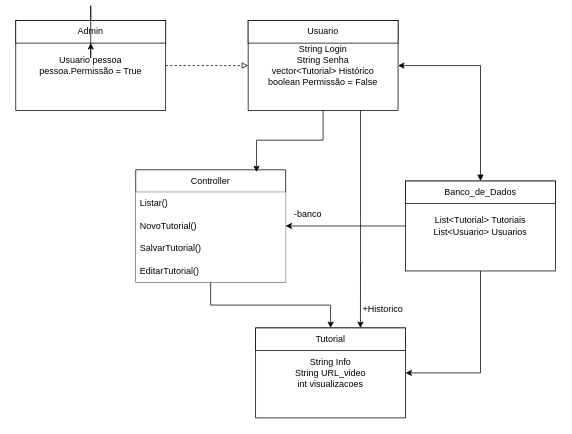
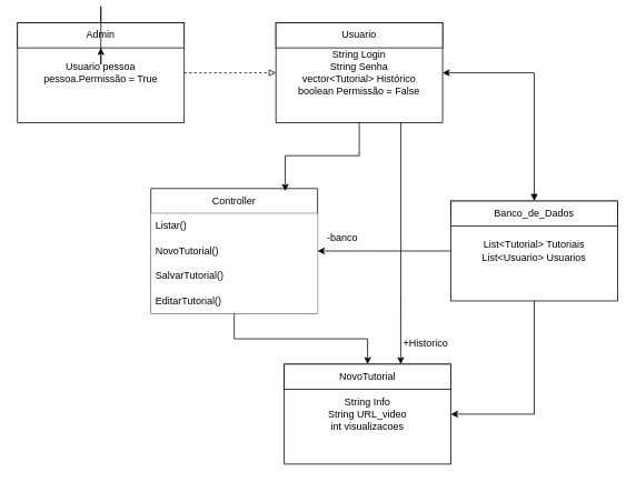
- <mxCell id="8" value="Tutorial" style="rounded=0;whiteSpace=wrap;html=1;" vertex="1" parent="1"><mxGeometry x="340" y="430" width="200" height="30" as="geometry" /></mxCell>
+ <mxCell id="8" value="NovoTutorial" style="rounded=0;whiteSpace=wrap;html=1;" vertex="1" parent="1"><mxGeometry x="340" y="430" width="200" height="30" as="geometry" /></mxCell>
